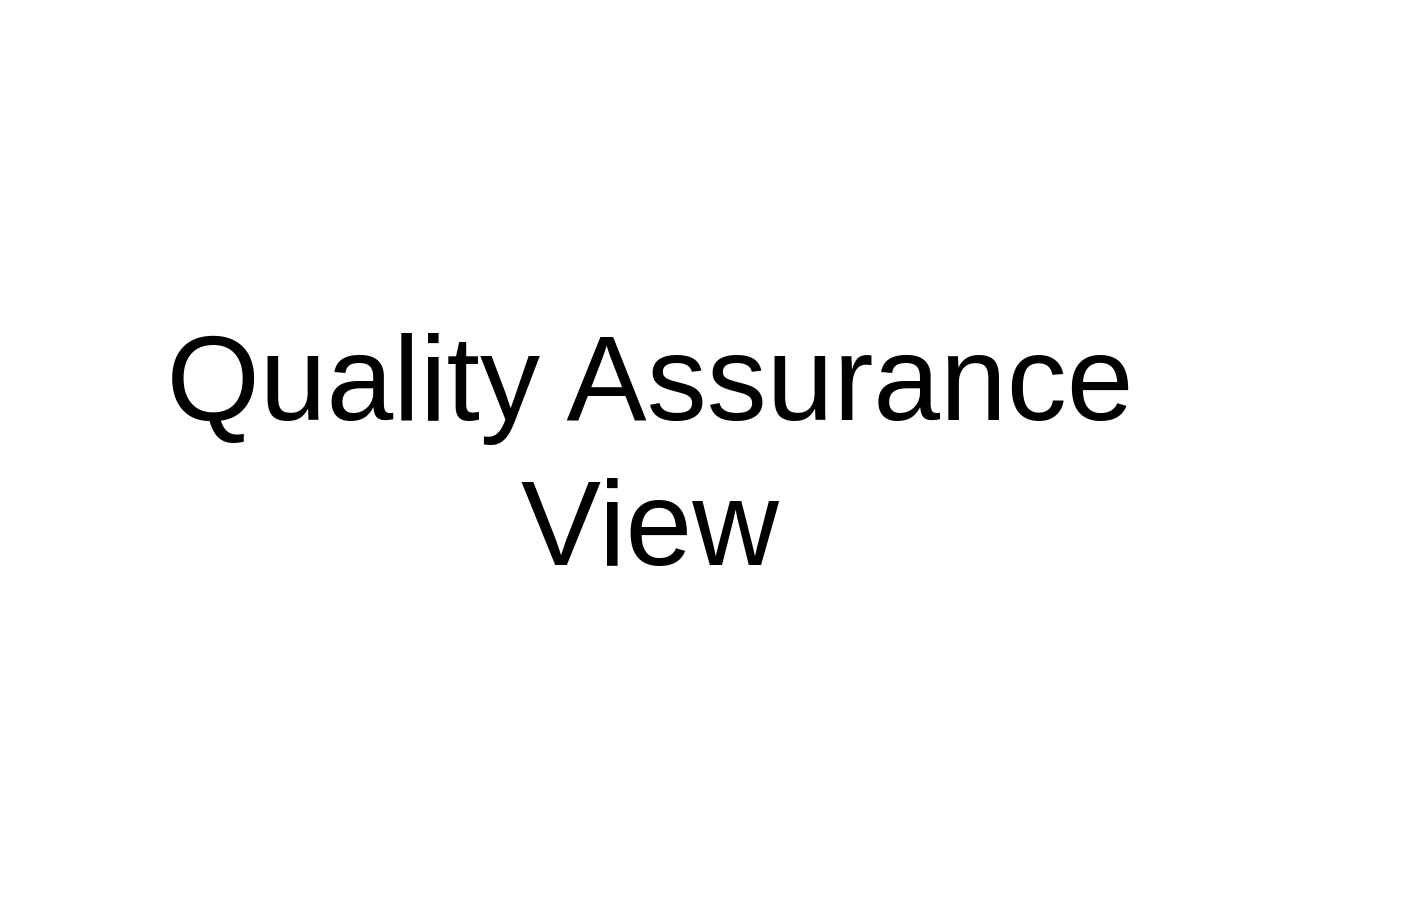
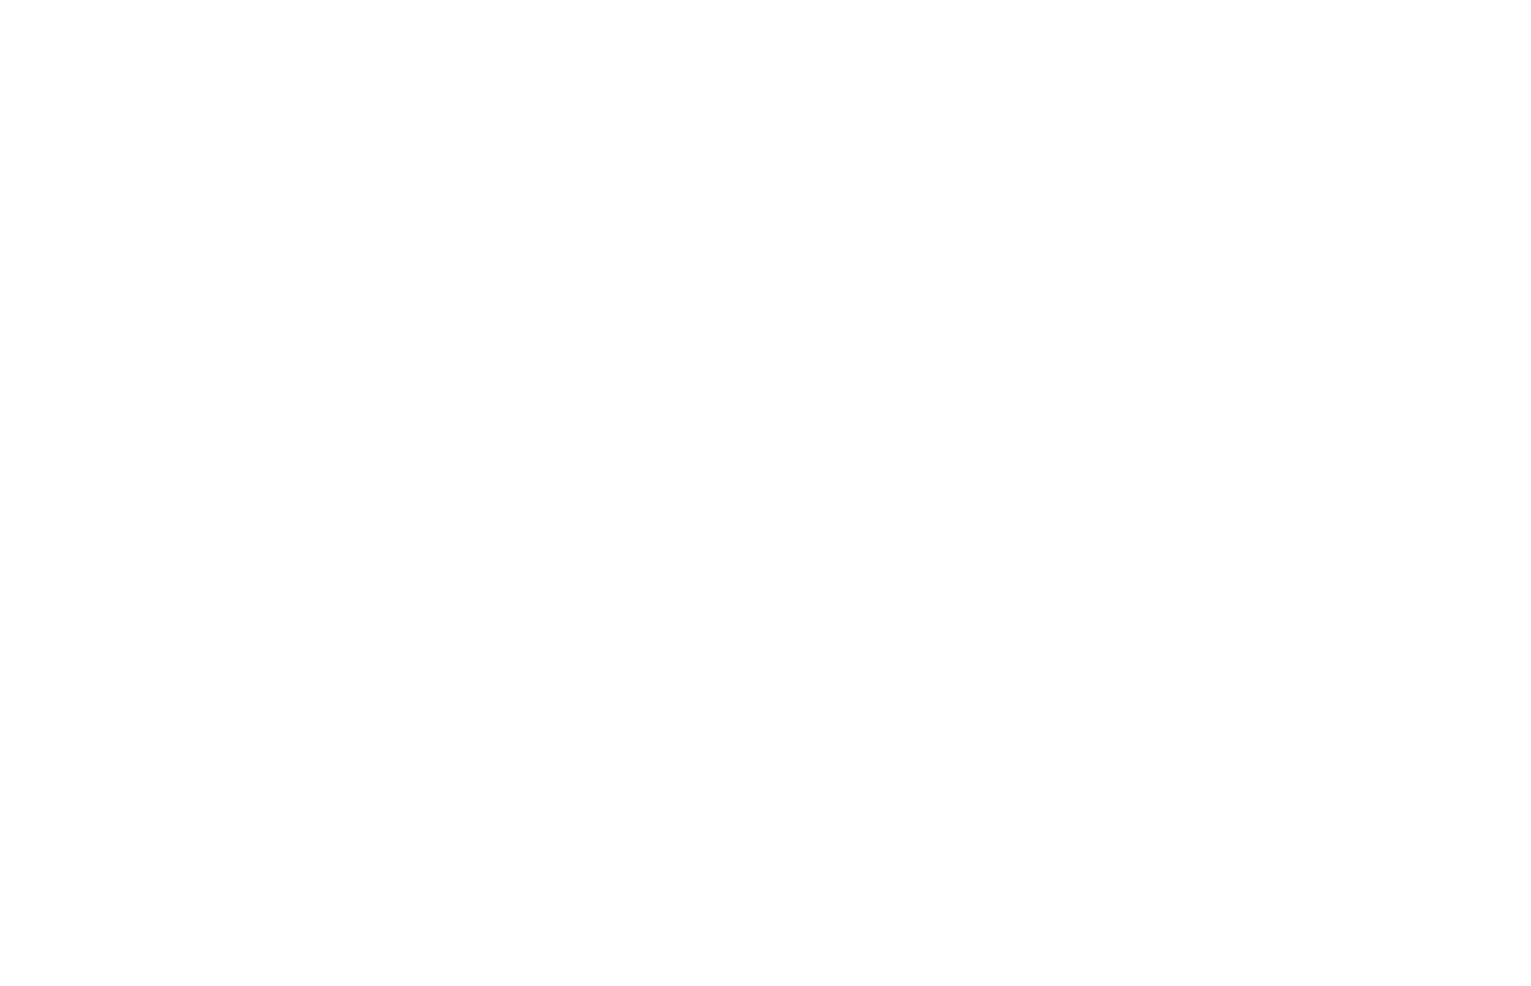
- <mxCell id="2" value="Quality Assurance View" style="text;html=1;strokeColor=none;fillColor=none;align=center;verticalAlign=middle;whiteSpace=wrap;rounded=0;fontSize=48;opacity=30;" parent="1" vertex="1"><mxGeometry x="20" y="20" width="480" height="320" as="geometry" /></mxCell>
